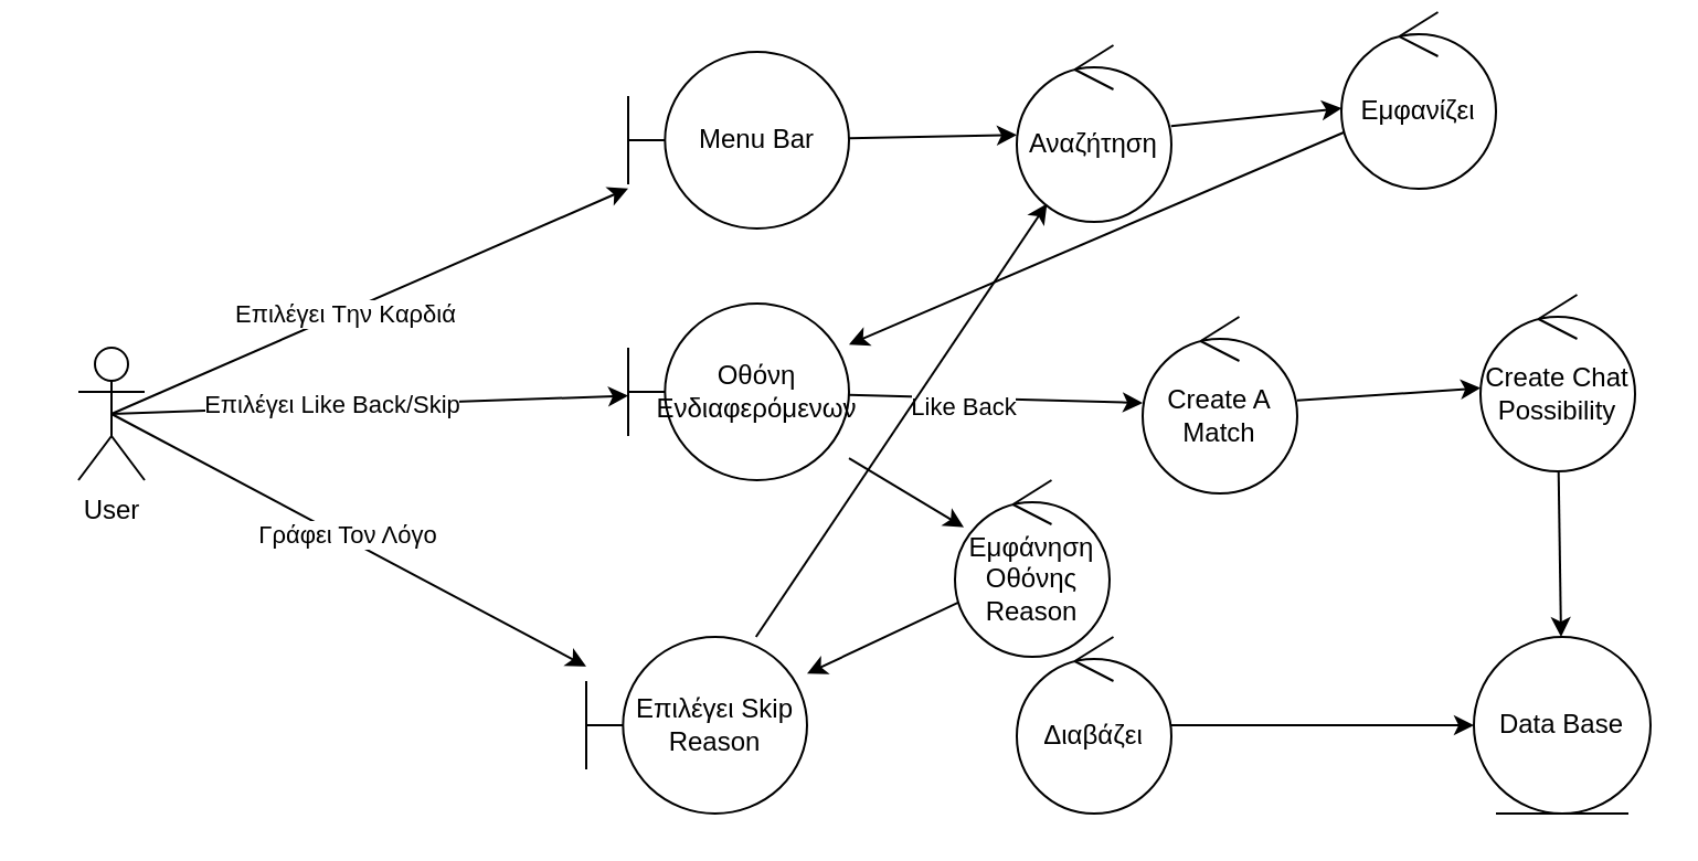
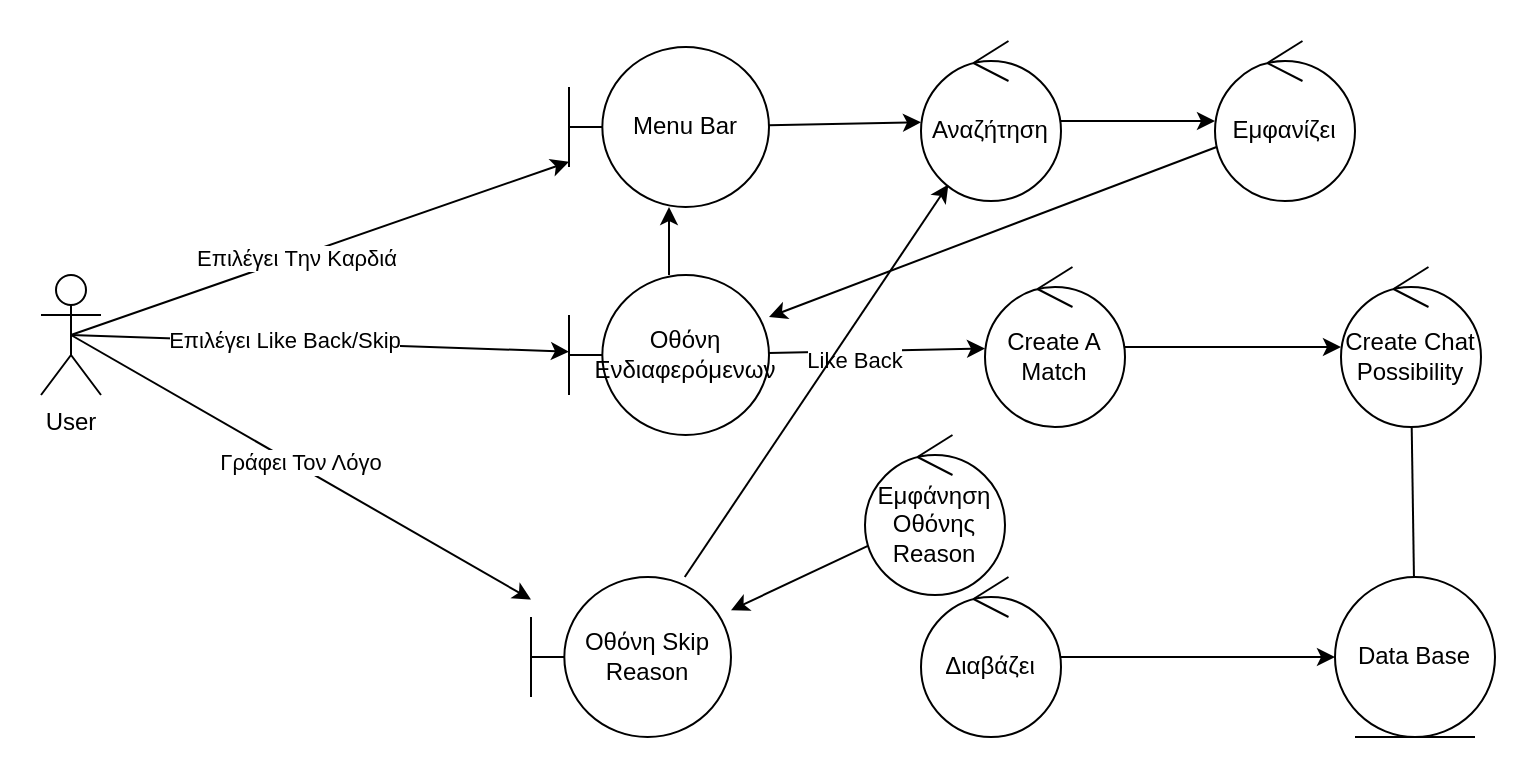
- <mxCell id="11" value="Εμφανίζει" style="ellipse;shape=umlControl;whiteSpace=wrap;html=1;" vertex="1" parent="1"><mxGeometry x="607" y="5" width="70" height="80" as="geometry" /></mxCell>
+ <mxCell id="11" value="Εμφανίζει" style="ellipse;shape=umlControl;whiteSpace=wrap;html=1;" vertex="1" parent="1"><mxGeometry x="607" y="20" width="70" height="80" as="geometry" /></mxCell>
- <mxCell id="21" value="Create A Match" style="ellipse;shape=umlControl;whiteSpace=wrap;html=1;" vertex="1" parent="1"><mxGeometry x="517" y="143" width="70" height="80" as="geometry" /></mxCell>
+ <mxCell id="21" value="Create A Match" style="ellipse;shape=umlControl;whiteSpace=wrap;html=1;" vertex="1" parent="1"><mxGeometry x="492" y="133" width="70" height="80" as="geometry" /></mxCell>
- <mxCell id="9" value="User" style="shape=umlActor;verticalLabelPosition=bottom;verticalAlign=top;html=1;" vertex="1" parent="1"><mxGeometry x="35" y="157" width="30" height="60" as="geometry" /></mxCell>
+ <mxCell id="9" value="User" style="shape=umlActor;verticalLabelPosition=bottom;verticalAlign=top;html=1;" vertex="1" parent="1"><mxGeometry x="20" y="137" width="30" height="60" as="geometry" /></mxCell>
- <mxCell id="16" value="" style="edgeStyle=none;rounded=0;orthogonalLoop=1;jettySize=auto;html=1;" edge="1" parent="1" source="17" target="29"><mxGeometry relative="1" as="geometry" /></mxCell>
+ <mxCell id="16" value="" style="edgeStyle=none;rounded=0;orthogonalLoop=1;jettySize=auto;html=1;" edge="1" parent="1" source="17" target="13"><mxGeometry relative="1" as="geometry" /></mxCell>
- <mxCell id="18" value="" style="edgeStyle=none;rounded=0;orthogonalLoop=1;jettySize=auto;html=1;" edge="1" parent="1" source="19" target="2"><mxGeometry relative="1" as="geometry" /></mxCell>
+ <mxCell id="18" value="" style="edgeStyle=none;rounded=0;orthogonalLoop=1;jettySize=auto;html=1;endArrow=none;" edge="1" parent="1" source="19" target="2"><mxGeometry relative="1" as="geometry" /></mxCell>
- <mxCell id="23" value="Eπιλέγει Skip Reason" style="shape=umlBoundary;whiteSpace=wrap;html=1;" vertex="1" parent="1"><mxGeometry x="265" y="288" width="100" height="80" as="geometry" /></mxCell>
+ <mxCell id="23" value="Οθόνη Skip Reason" style="shape=umlBoundary;whiteSpace=wrap;html=1;" vertex="1" parent="1"><mxGeometry x="265" y="288" width="100" height="80" as="geometry" /></mxCell>
